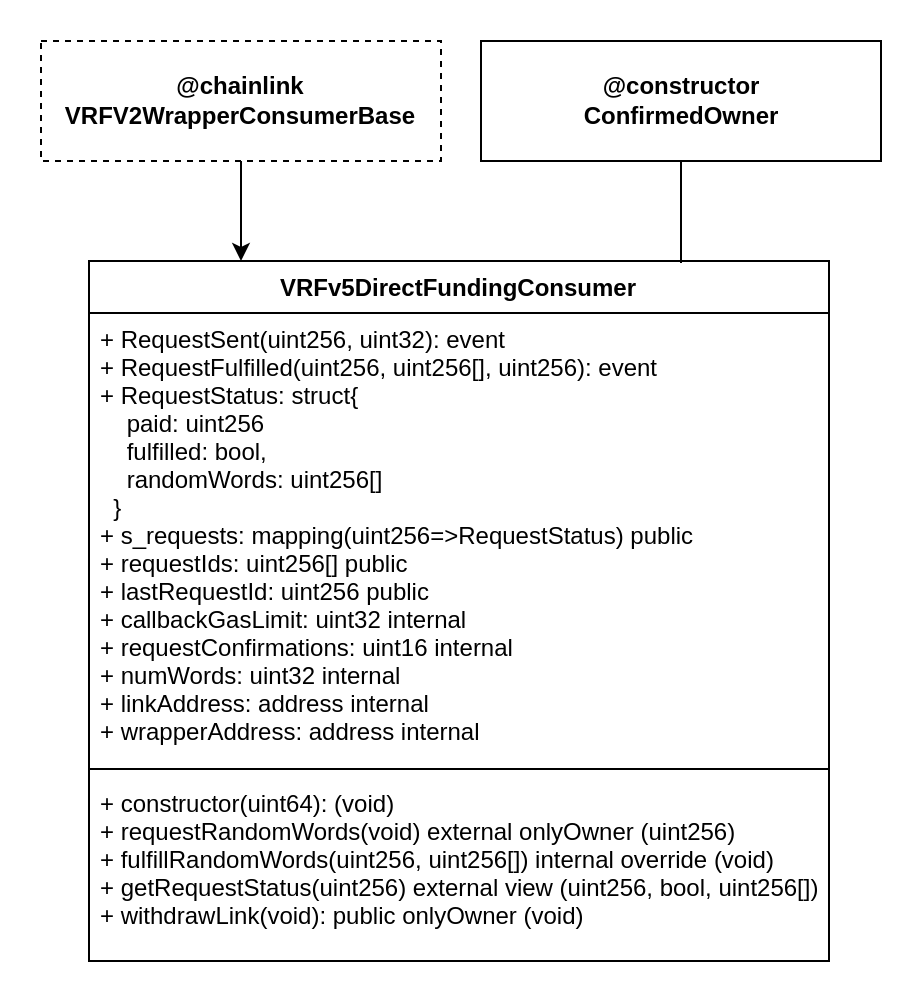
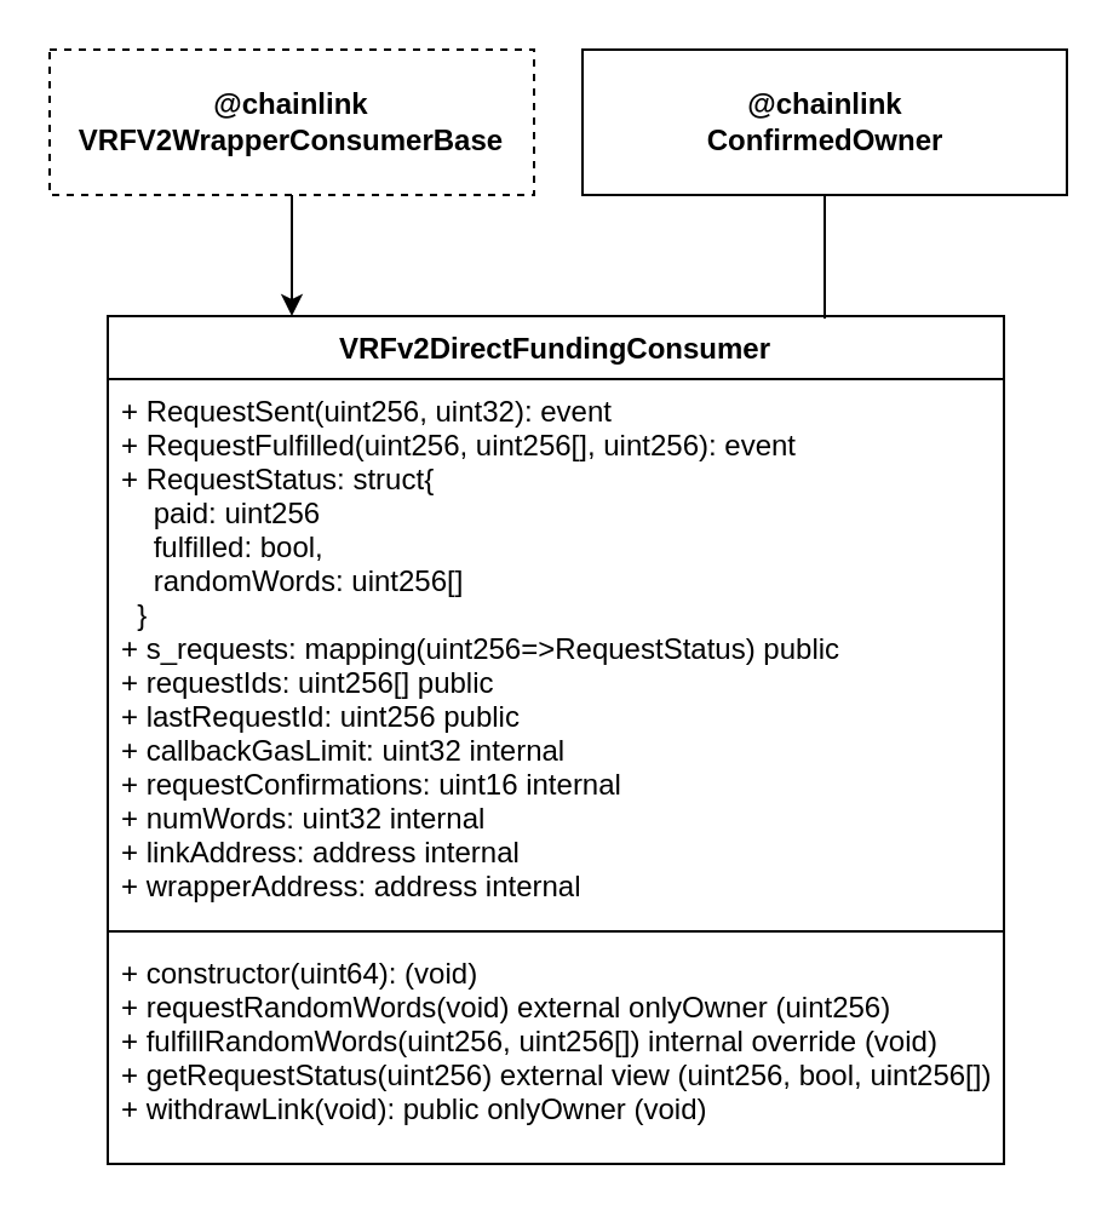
- <mxCell id="6" value="&lt;b style=&quot;border-color: var(--border-color);&quot;&gt;@constructor&lt;br style=&quot;border-color: var(--border-color);&quot;&gt;ConfirmedOwner&lt;/b&gt;" style="html=1;fillColor=none;" vertex="1" parent="1"><mxGeometry x="240" y="20" width="200" height="60" as="geometry" /></mxCell>
+ <mxCell id="6" value="&lt;b style=&quot;border-color: var(--border-color);&quot;&gt;@chainlink&lt;br style=&quot;border-color: var(--border-color);&quot;&gt;ConfirmedOwner&lt;/b&gt;" style="html=1;fillColor=none;" vertex="1" parent="1"><mxGeometry x="240" y="20" width="200" height="60" as="geometry" /></mxCell>
- <mxCell id="2" value="VRFv5DirectFundingConsumer" style="swimlane;fontStyle=1;align=center;verticalAlign=top;childLayout=stackLayout;horizontal=1;startSize=26;horizontalStack=0;resizeParent=1;resizeParentMax=0;resizeLast=0;collapsible=1;marginBottom=0;" vertex="1" parent="1"><mxGeometry x="44" y="130" width="370" height="350" as="geometry"><mxRectangle x="159" y="139" width="110" height="30" as="alternateBounds" /></mxGeometry></mxCell>
+ <mxCell id="2" value="VRFv2DirectFundingConsumer" style="swimlane;fontStyle=1;align=center;verticalAlign=top;childLayout=stackLayout;horizontal=1;startSize=26;horizontalStack=0;resizeParent=1;resizeParentMax=0;resizeLast=0;collapsible=1;marginBottom=0;" vertex="1" parent="1"><mxGeometry x="44" y="130" width="370" height="350" as="geometry"><mxRectangle x="159" y="139" width="110" height="30" as="alternateBounds" /></mxGeometry></mxCell>
